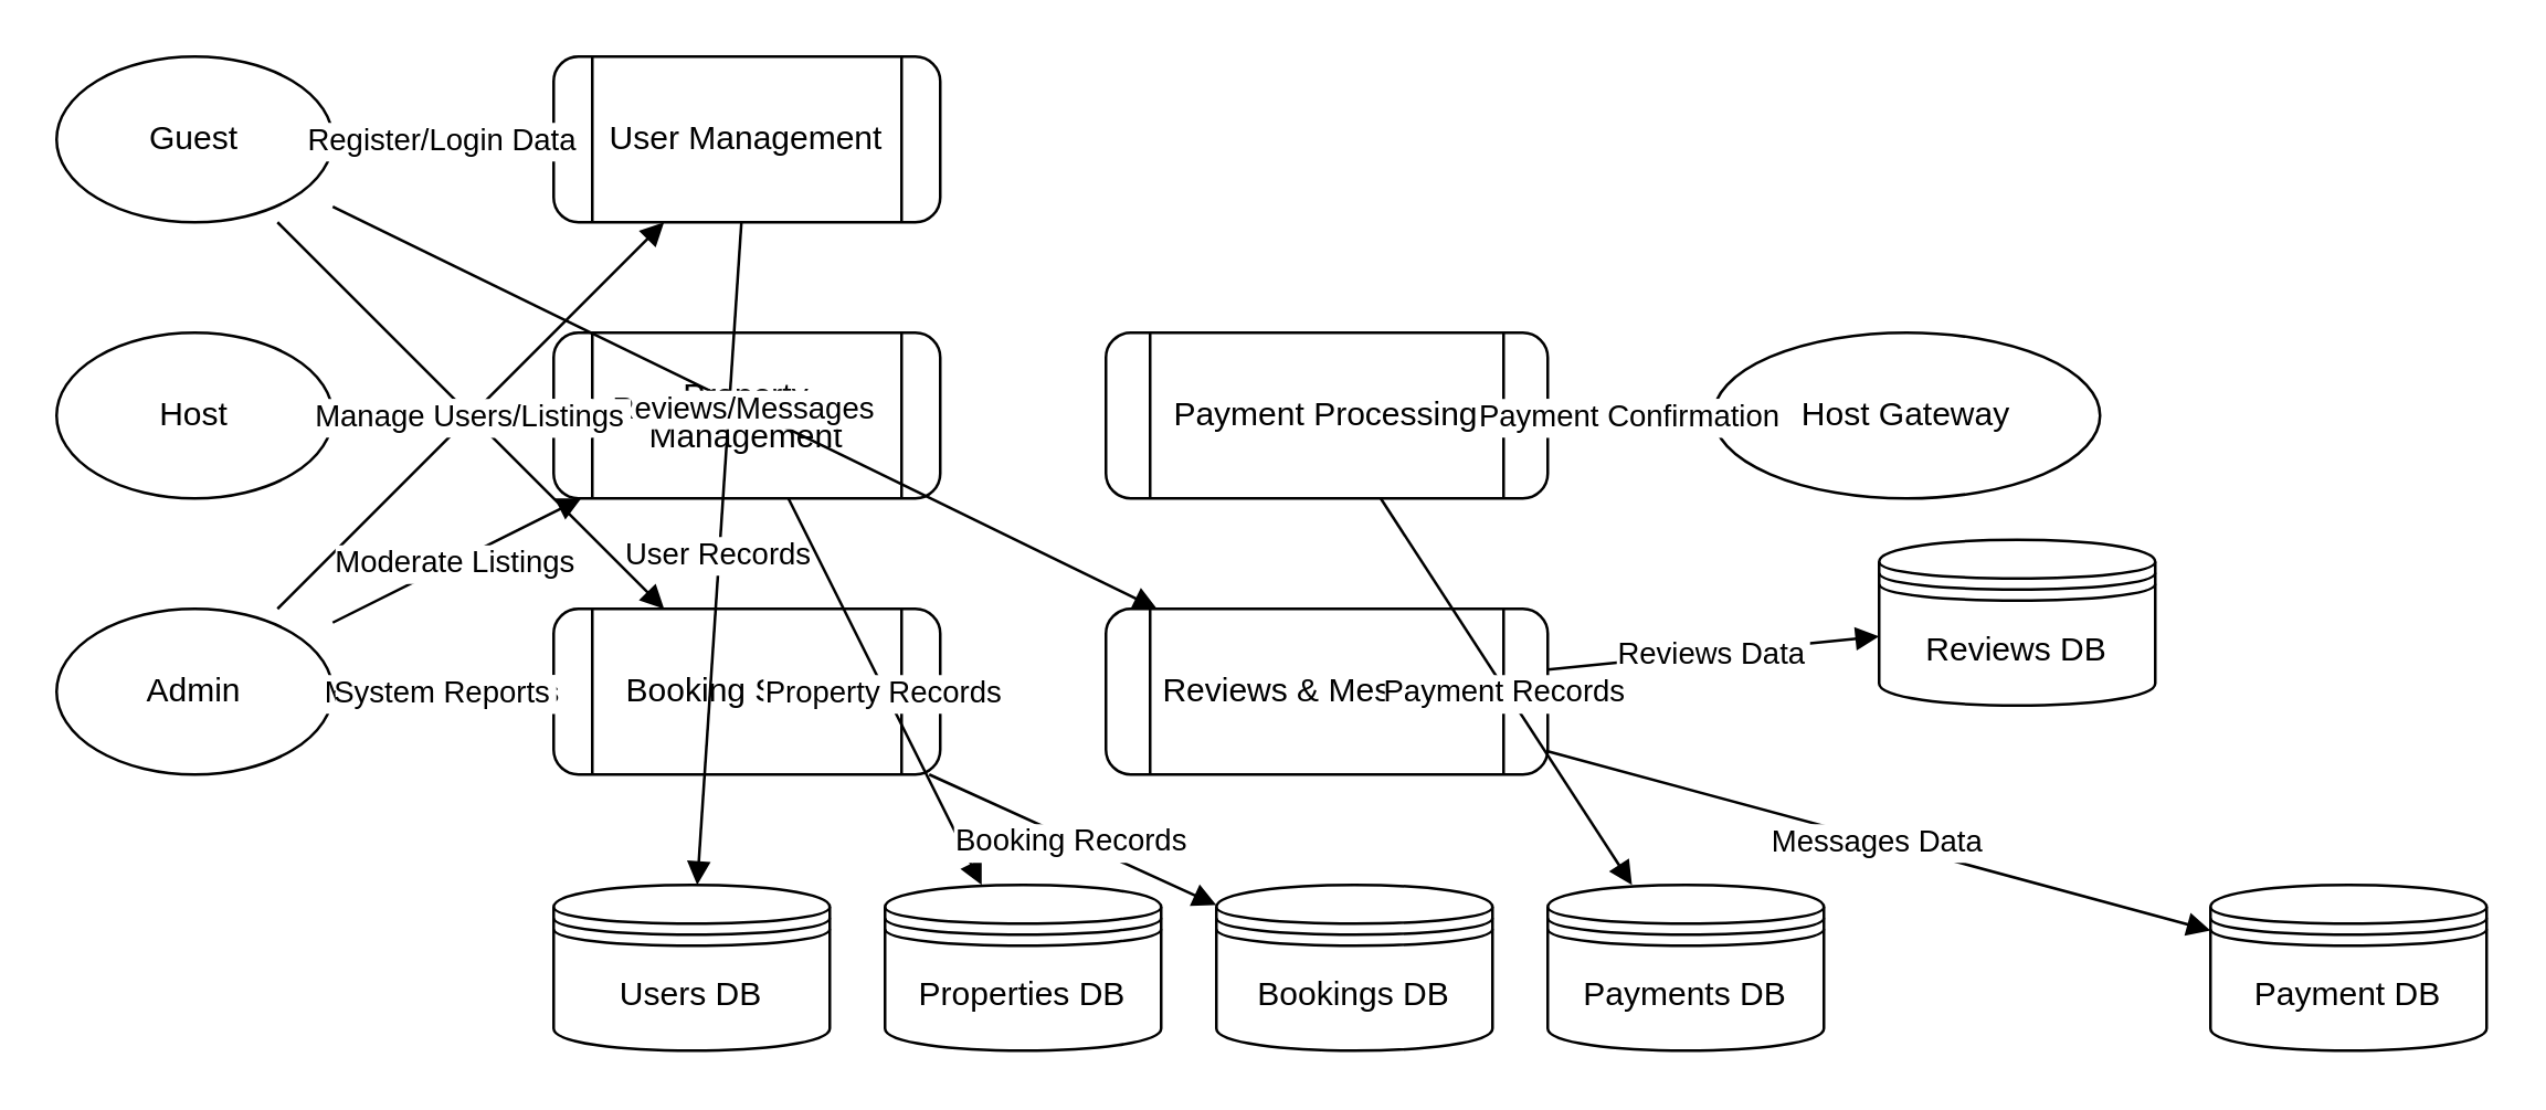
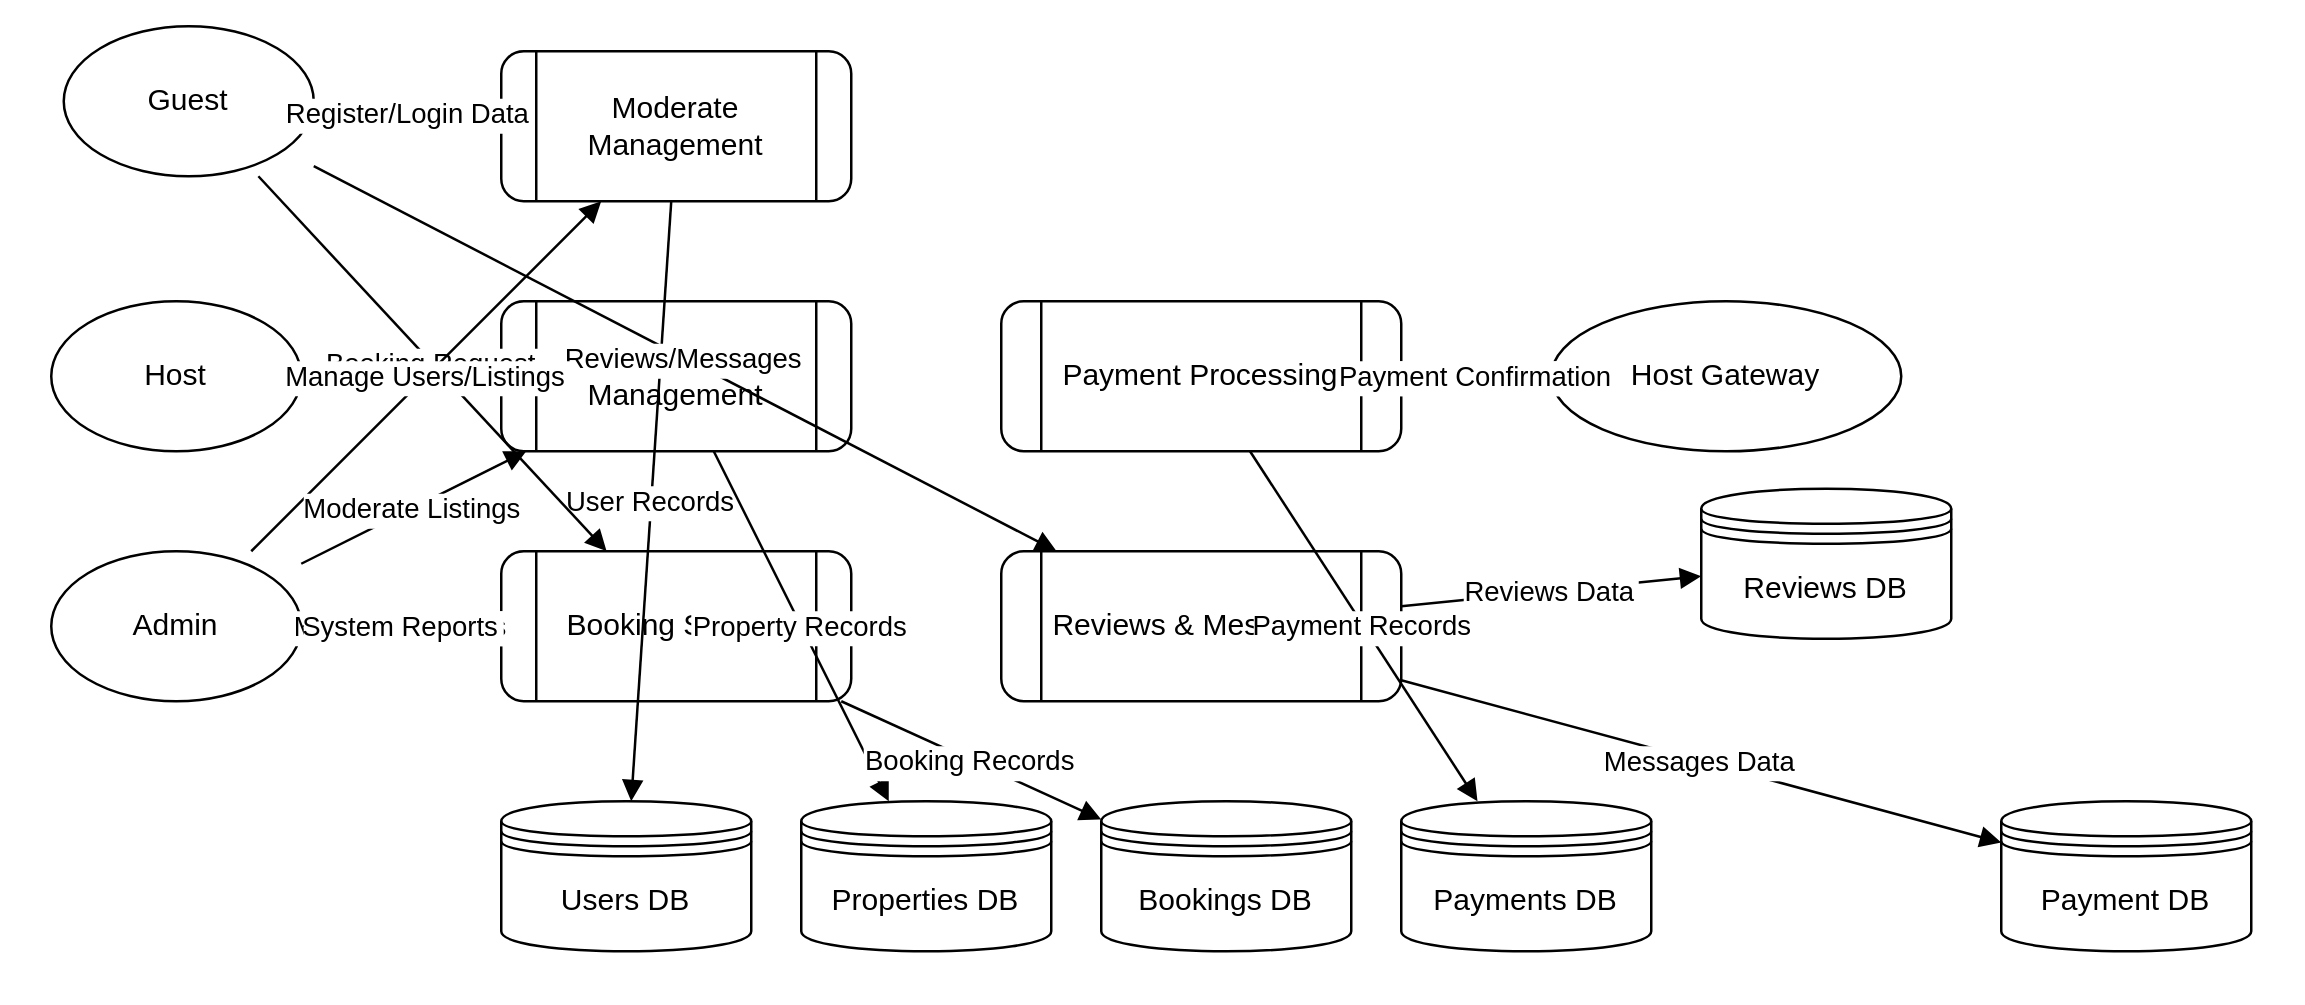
- <mxCell id="2" value="Guest" style="shape=ellipse;whiteSpace=wrap;html=1;" vertex="1" parent="1"><mxGeometry x="20" y="20" width="100" height="60" as="geometry" /></mxCell>
+ <mxCell id="2" value="Guest" style="shape=ellipse;whiteSpace=wrap;html=1;" vertex="1" parent="1"><mxGeometry x="25" y="10" width="100" height="60" as="geometry" /></mxCell>
- <mxCell id="6" value="User Management" style="shape=process;rounded=1;whiteSpace=wrap;html=1;" vertex="1" parent="1"><mxGeometry x="200" y="20" width="140" height="60" as="geometry" /></mxCell>
+ <mxCell id="6" value="Moderate Management" style="shape=process;rounded=1;whiteSpace=wrap;html=1;" vertex="1" parent="1"><mxGeometry x="200" y="20" width="140" height="60" as="geometry" /></mxCell>
